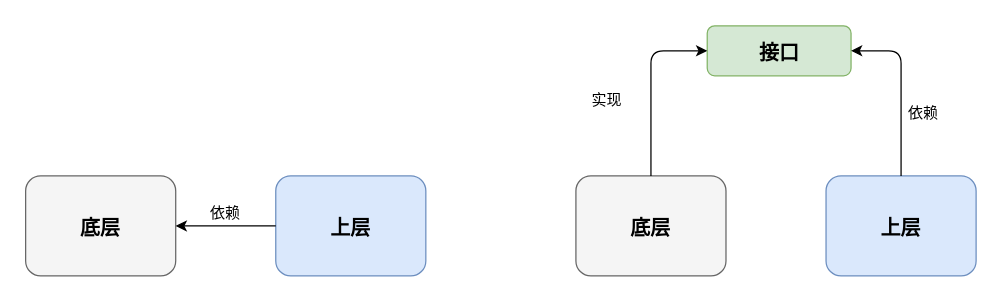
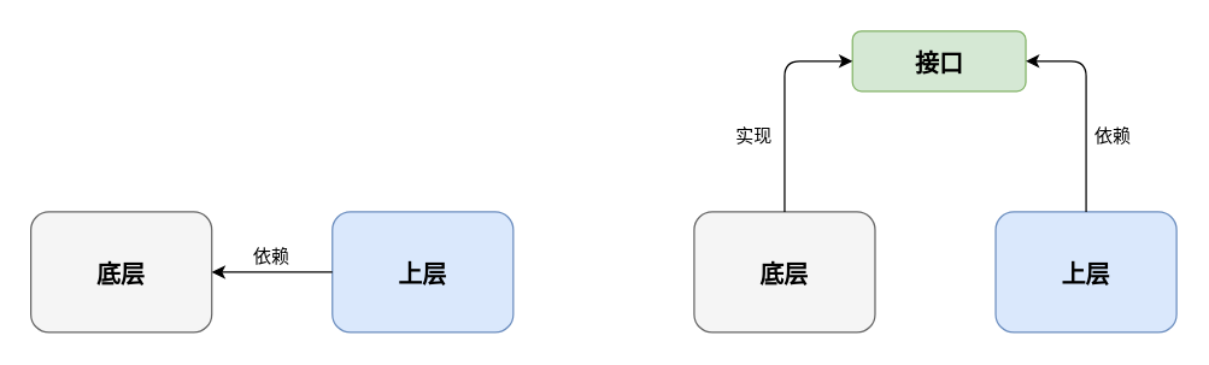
- <mxCell id="16" value="实现" style="text;html=1;strokeColor=none;fillColor=none;align=center;verticalAlign=middle;whiteSpace=wrap;rounded=0;" vertex="1" parent="1"><mxGeometry x="465" y="70" width="40" height="20" as="geometry" /></mxCell>
+ <mxCell id="16" value="实现" style="text;html=1;strokeColor=none;fillColor=none;align=center;verticalAlign=middle;whiteSpace=wrap;rounded=0;" vertex="1" parent="1"><mxGeometry x="480" y="80" width="40" height="20" as="geometry" /></mxCell>
